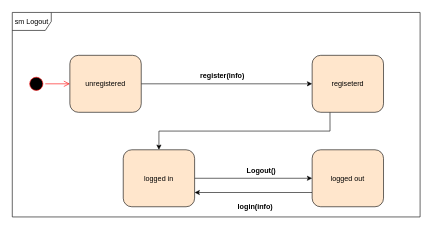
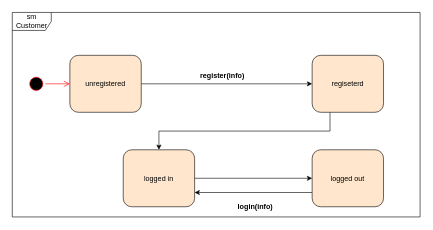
- <mxCell id="9" value="sm Logout" style="shape=umlFrame;whiteSpace=wrap;html=1;pointerEvents=0;width=65;height=30;" vertex="1" parent="1"><mxGeometry x="20" y="20" width="680" height="341" as="geometry" /></mxCell>
+ <mxCell id="9" value="sm Customer" style="shape=umlFrame;whiteSpace=wrap;html=1;pointerEvents=0;width=65;height=30;" vertex="1" parent="1"><mxGeometry x="20" y="20" width="680" height="341" as="geometry" /></mxCell>
- <mxCell id="15" value="&lt;b&gt;Logout()&lt;/b&gt;" style="text;html=1;align=center;verticalAlign=middle;resizable=0;points=[];autosize=1;strokeColor=none;fillColor=none;" vertex="1" parent="1"><mxGeometry x="400" y="270" width="70" height="30" as="geometry" /></mxCell>
